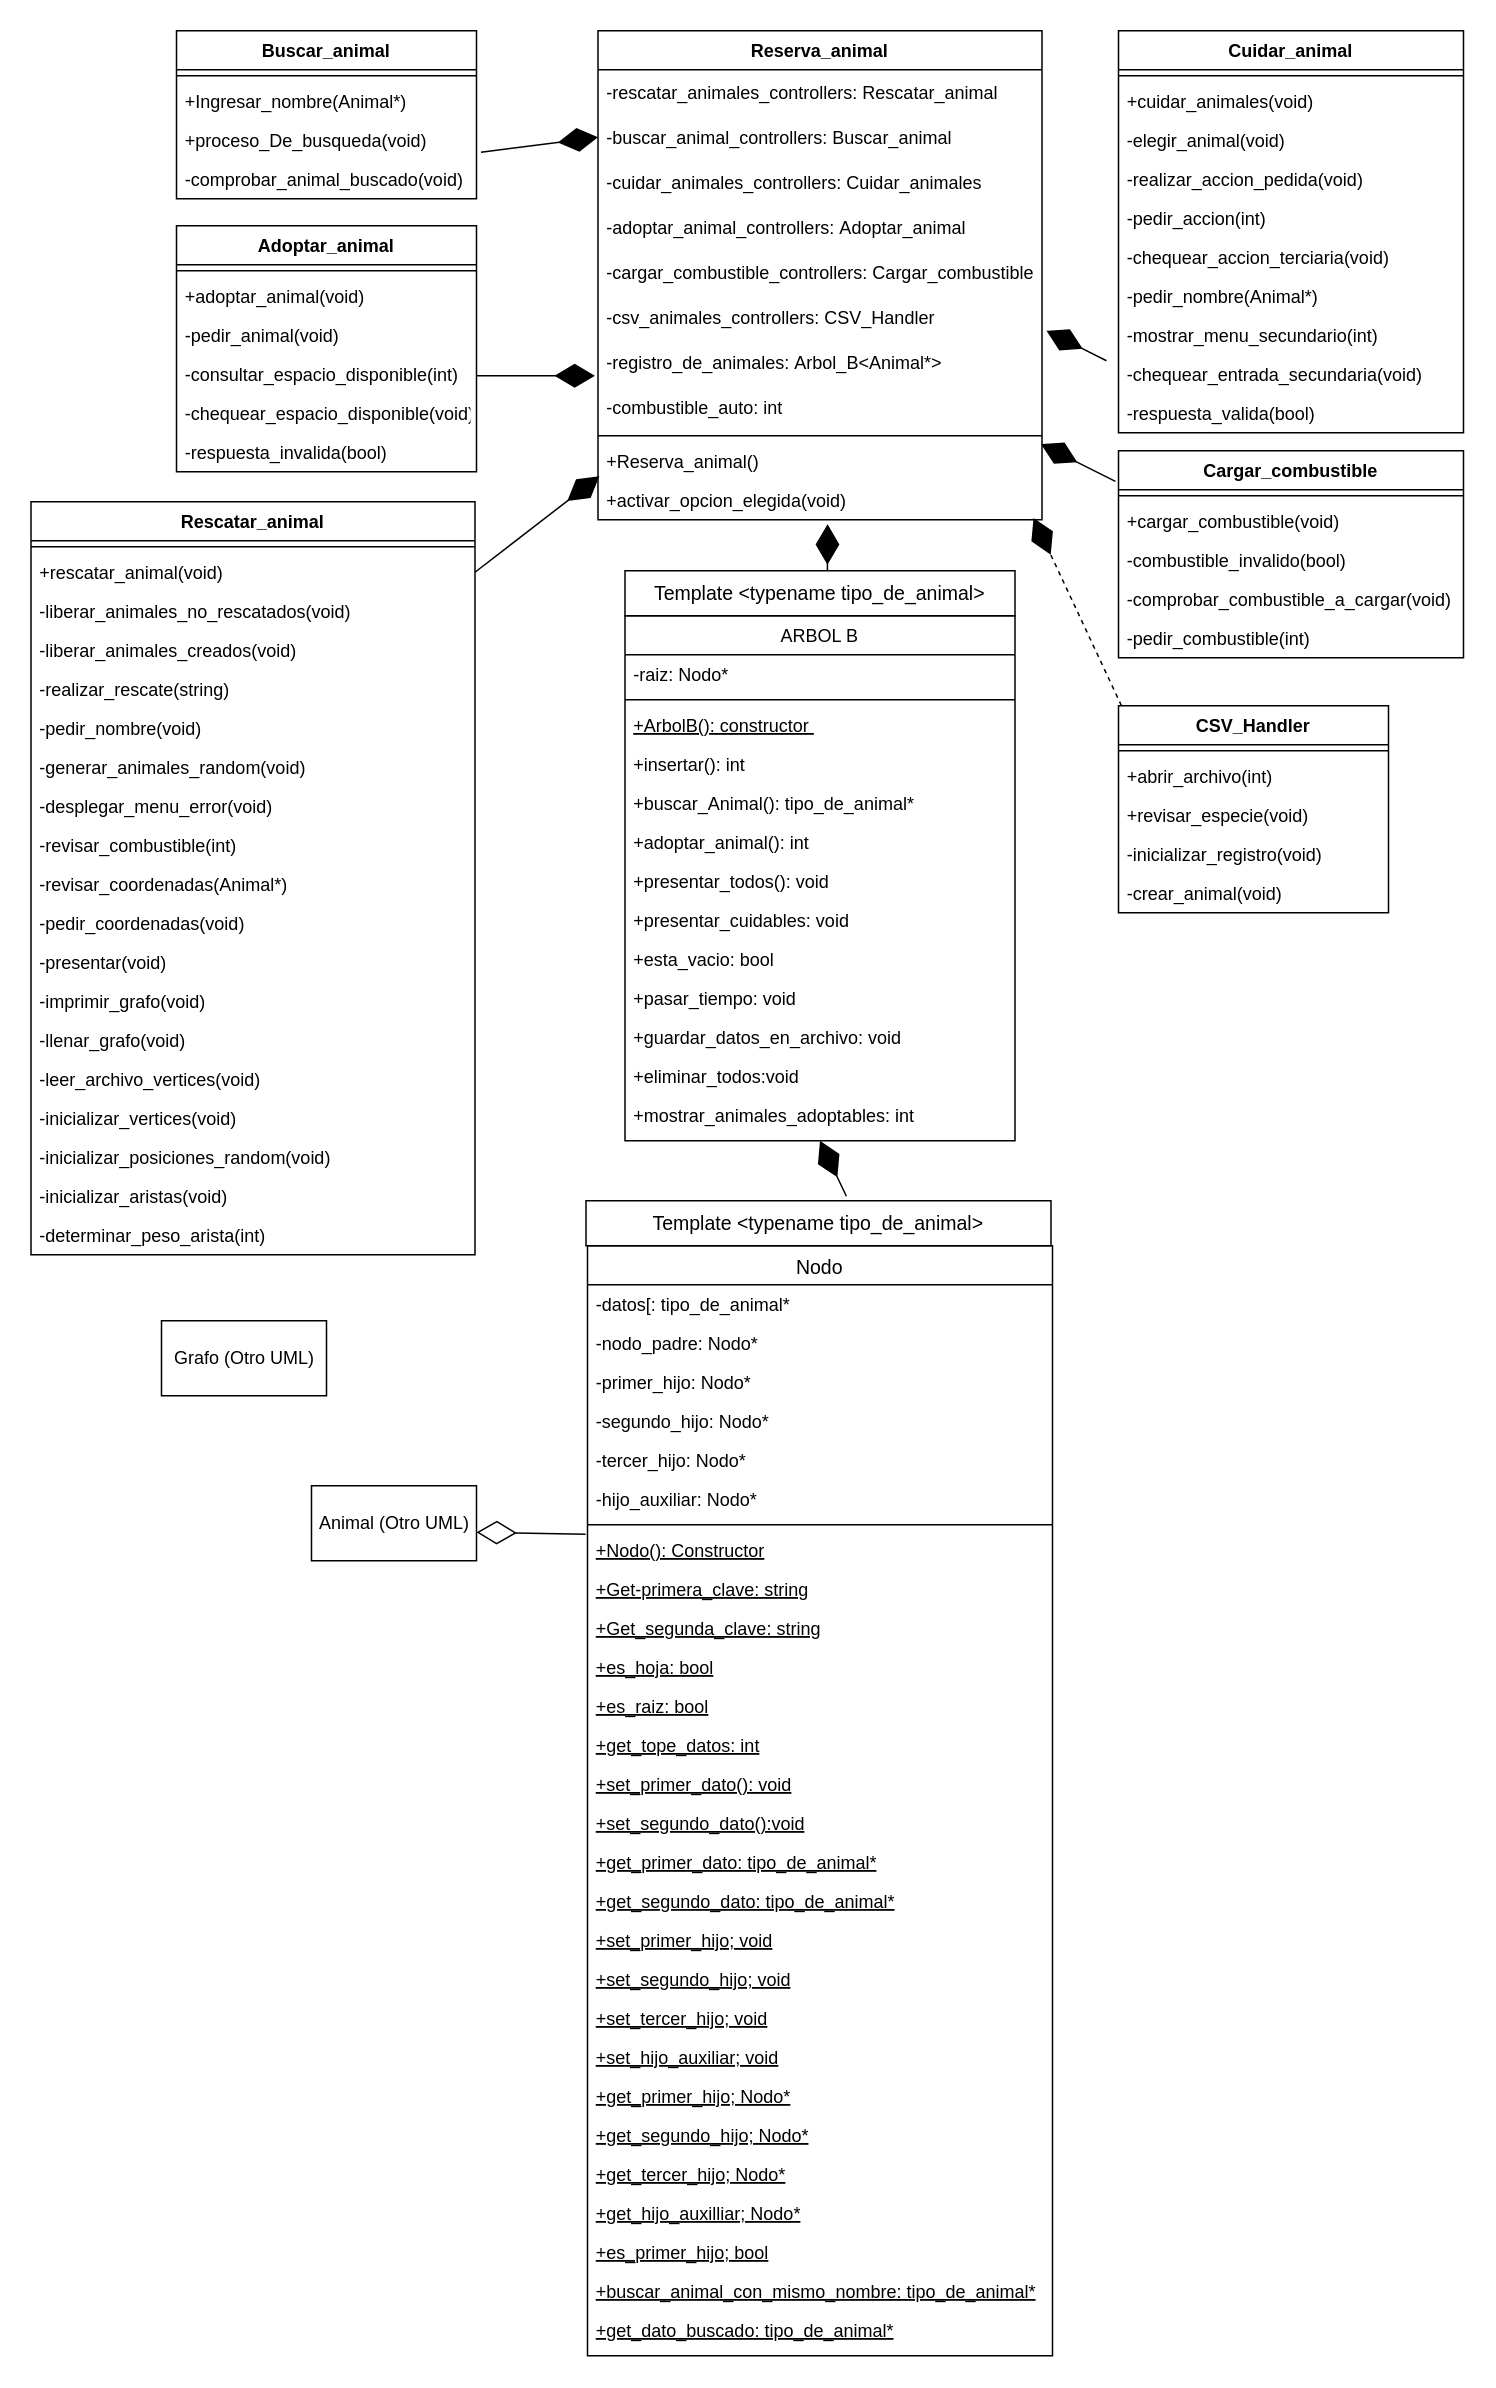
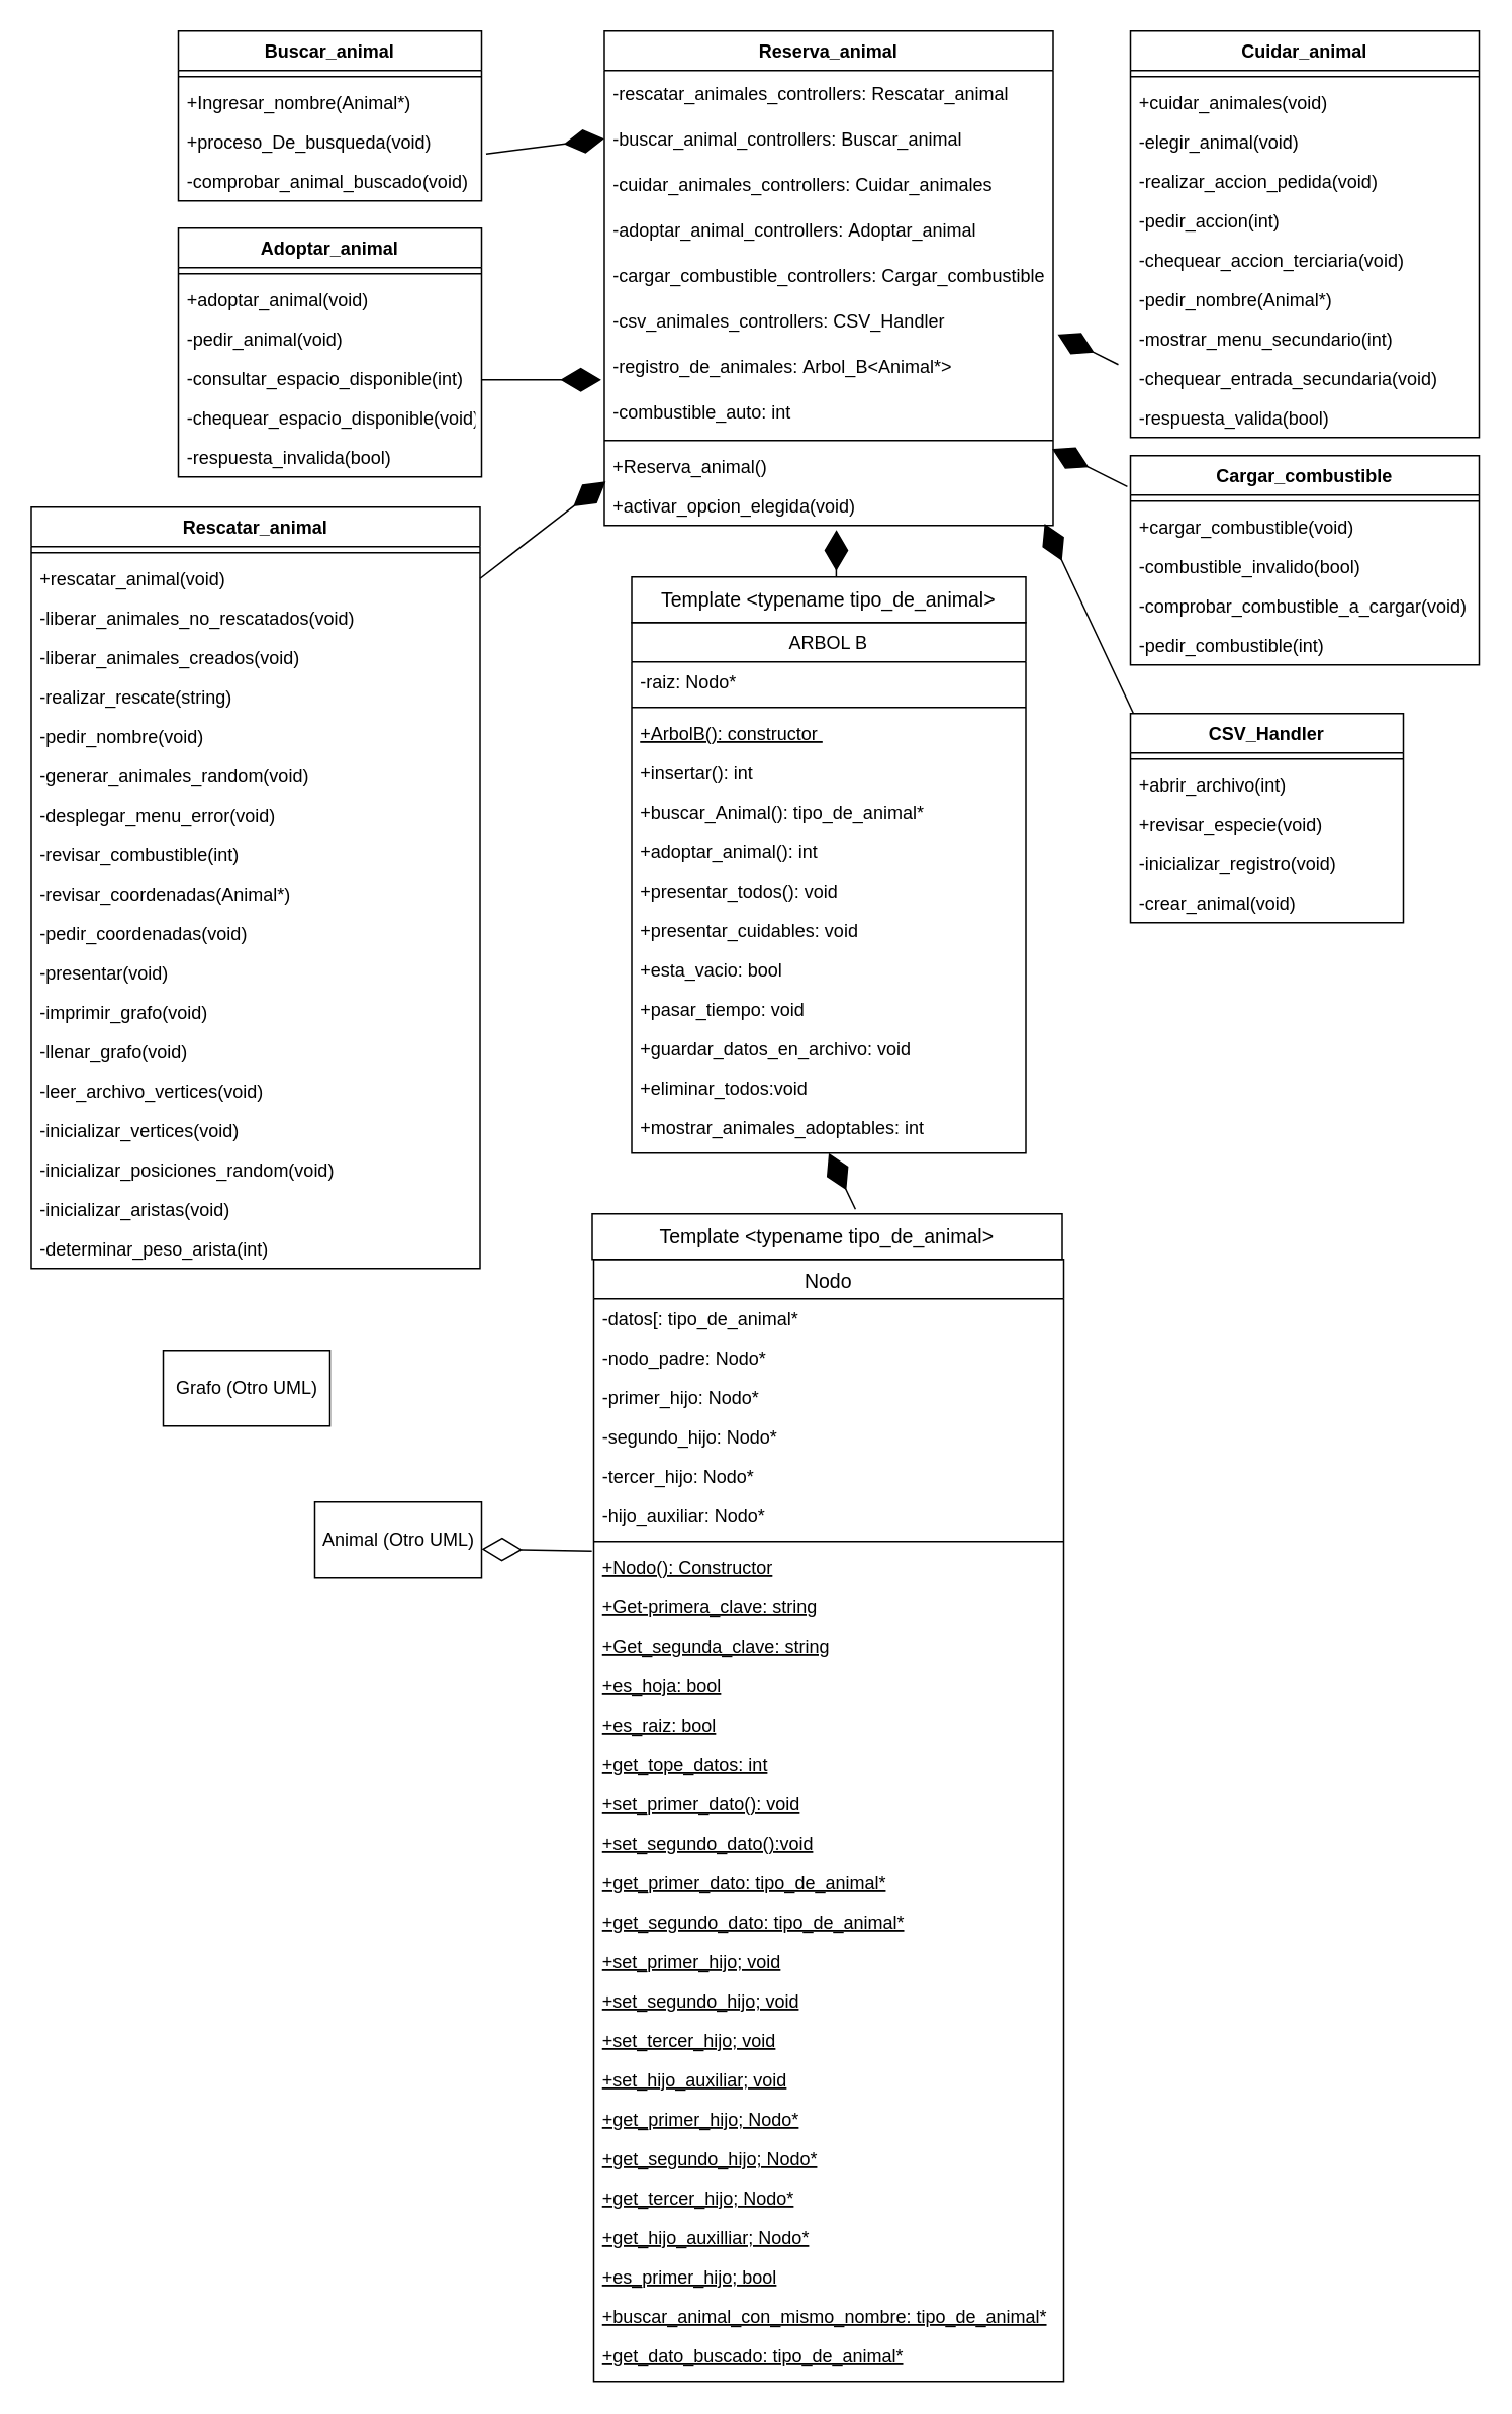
- <mxCell id="120" value="" style="endArrow=diamondThin;endFill=1;endSize=24;html=1;rounded=0;exitX=0.011;exitY=0;exitDx=0;exitDy=0;exitPerimeter=0;entryX=0.981;entryY=0.955;entryDx=0;entryDy=0;entryPerimeter=0;dashed=1;" parent="1" target="13" edge="1" source="88"><mxGeometry width="160" relative="1" as="geometry"><mxPoint x="696" y="346" as="sourcePoint" /><mxPoint x="707" y="420" as="targetPoint" /></mxGeometry></mxCell>
+ <mxCell id="120" value="" style="endArrow=diamondThin;endFill=1;endSize=24;html=1;rounded=0;exitX=0.011;exitY=0;exitDx=0;exitDy=0;exitPerimeter=0;entryX=0.981;entryY=0.955;entryDx=0;entryDy=0;entryPerimeter=0;" parent="1" target="13" edge="1" source="88"><mxGeometry width="160" relative="1" as="geometry"><mxPoint x="696" y="346" as="sourcePoint" /><mxPoint x="707" y="420" as="targetPoint" /></mxGeometry></mxCell>
- <mxCell id="122" value="Grafo (Otro UML)" style="html=1;" parent="1" vertex="1"><mxGeometry x="107" y="880" width="110" height="50" as="geometry" /></mxCell>
+ <mxCell id="122" value="Grafo (Otro UML)" style="html=1;" parent="1" vertex="1"><mxGeometry x="107" y="890" width="110" height="50" as="geometry" /></mxCell>
